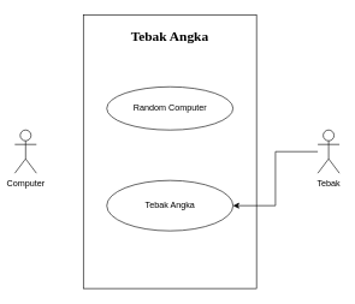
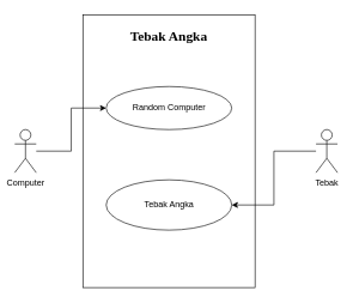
+ <mxCell id="2" value="" style="edgeStyle=orthogonalEdgeStyle;rounded=0;orthogonalLoop=1;jettySize=auto;html=1;entryX=0;entryY=0.5;entryDx=0;entryDy=0;" edge="1" parent="1" source="3" target="7"><mxGeometry relative="1" as="geometry" /></mxCell>
